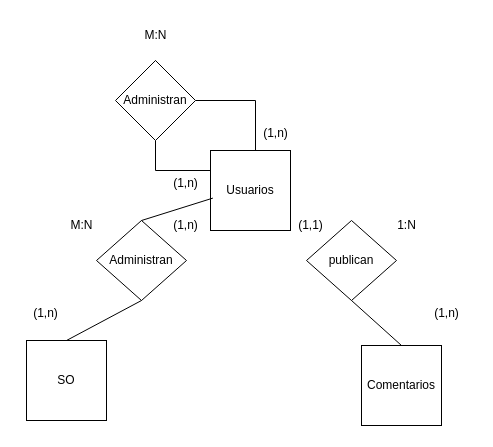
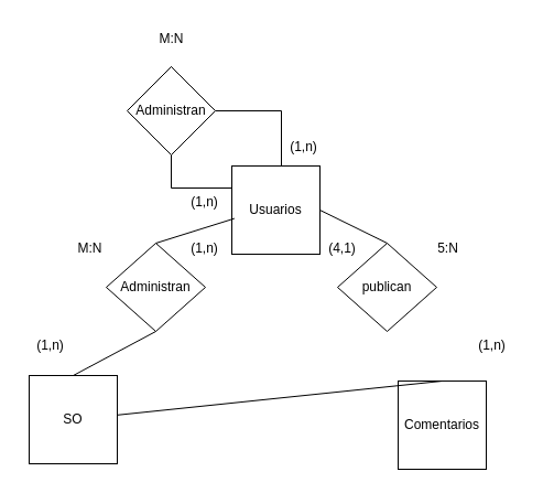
+ <mxCell id="9" value="" style="endArrow=none;html=1;rounded=0;entryX=1;entryY=0.5;entryDx=0;entryDy=0;exitX=0.5;exitY=0;exitDx=0;exitDy=0;" edge="1" parent="1" source="8" target="3"><mxGeometry width="50" height="50" relative="1" as="geometry"><mxPoint x="226" y="300" as="sourcePoint" /><mxPoint x="276" y="250" as="targetPoint" /></mxGeometry></mxCell>
- <mxCell id="12" value="(1,1)" style="text;html=1;align=center;verticalAlign=middle;resizable=0;points=[];autosize=1;strokeColor=none;fillColor=none;" vertex="1" parent="1"><mxGeometry x="285" y="210" width="50" height="30" as="geometry" /></mxCell>
+ <mxCell id="12" value="(4,1)" style="text;html=1;align=center;verticalAlign=middle;resizable=0;points=[];autosize=1;strokeColor=none;fillColor=none;" vertex="1" parent="1"><mxGeometry x="285" y="210" width="50" height="30" as="geometry" /></mxCell>
- <mxCell id="13" value="1:N" style="text;html=1;align=center;verticalAlign=middle;resizable=0;points=[];autosize=1;strokeColor=none;fillColor=none;" vertex="1" parent="1"><mxGeometry x="386" y="210" width="40" height="30" as="geometry" /></mxCell>
+ <mxCell id="13" value="5:N" style="text;html=1;align=center;verticalAlign=middle;resizable=0;points=[];autosize=1;strokeColor=none;fillColor=none;" vertex="1" parent="1"><mxGeometry x="386" y="210" width="40" height="30" as="geometry" /></mxCell>
- <mxCell id="10" value="" style="endArrow=none;html=1;rounded=0;entryX=0.5;entryY=1;entryDx=0;entryDy=0;exitX=0.5;exitY=0;exitDx=0;exitDy=0;" edge="1" parent="1" source="4" target="8"><mxGeometry width="50" height="50" relative="1" as="geometry"><mxPoint x="226" y="300" as="sourcePoint" /><mxPoint x="276" y="250" as="targetPoint" /></mxGeometry></mxCell>
+ <mxCell id="10" value="" style="endArrow=none;html=1;rounded=0;exitX=0.5;exitY=0;exitDx=0;exitDy=0;" edge="1" parent="1" source="4" target="2"><mxGeometry width="50" height="50" relative="1" as="geometry"><mxPoint x="226" y="300" as="sourcePoint" /><mxPoint x="276" y="250" as="targetPoint" /></mxGeometry></mxCell>
